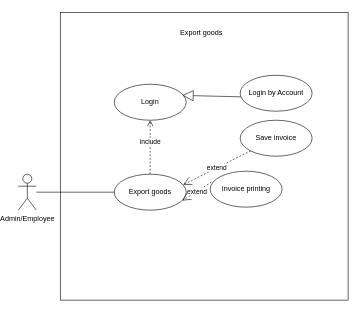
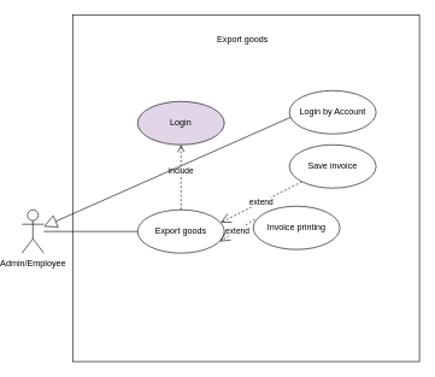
- <mxCell id="12" value="" style="endArrow=block;endSize=16;endFill=0;html=1;rounded=0;entryX=0.947;entryY=0.31;entryDx=0;entryDy=0;entryPerimeter=0;exitX=0.031;exitY=0.601;exitDx=0;exitDy=0;exitPerimeter=0;" parent="1" source="13" target="8" edge="1"><mxGeometry width="160" relative="1" as="geometry"><mxPoint x="410" y="130" as="sourcePoint" /><mxPoint x="420" y="260" as="targetPoint" /></mxGeometry></mxCell>
+ <mxCell id="12" value="" style="endArrow=block;endSize=16;endFill=0;html=1;rounded=0;exitX=0.031;exitY=0.601;exitDx=0;exitDy=0;exitPerimeter=0;" parent="1" source="13" target="3" edge="1"><mxGeometry width="160" relative="1" as="geometry"><mxPoint x="410" y="130" as="sourcePoint" /><mxPoint x="420" y="260" as="targetPoint" /></mxGeometry></mxCell>
- <mxCell id="8" value="Login" style="ellipse;whiteSpace=wrap;html=1;" parent="1" vertex="1"><mxGeometry x="180" y="140" width="120" height="60" as="geometry" /></mxCell>
+ <mxCell id="8" value="Login" style="ellipse;whiteSpace=wrap;html=1;fillColor=#e1d5e7;" parent="1" vertex="1"><mxGeometry x="180" y="140" width="120" height="60" as="geometry" /></mxCell>
